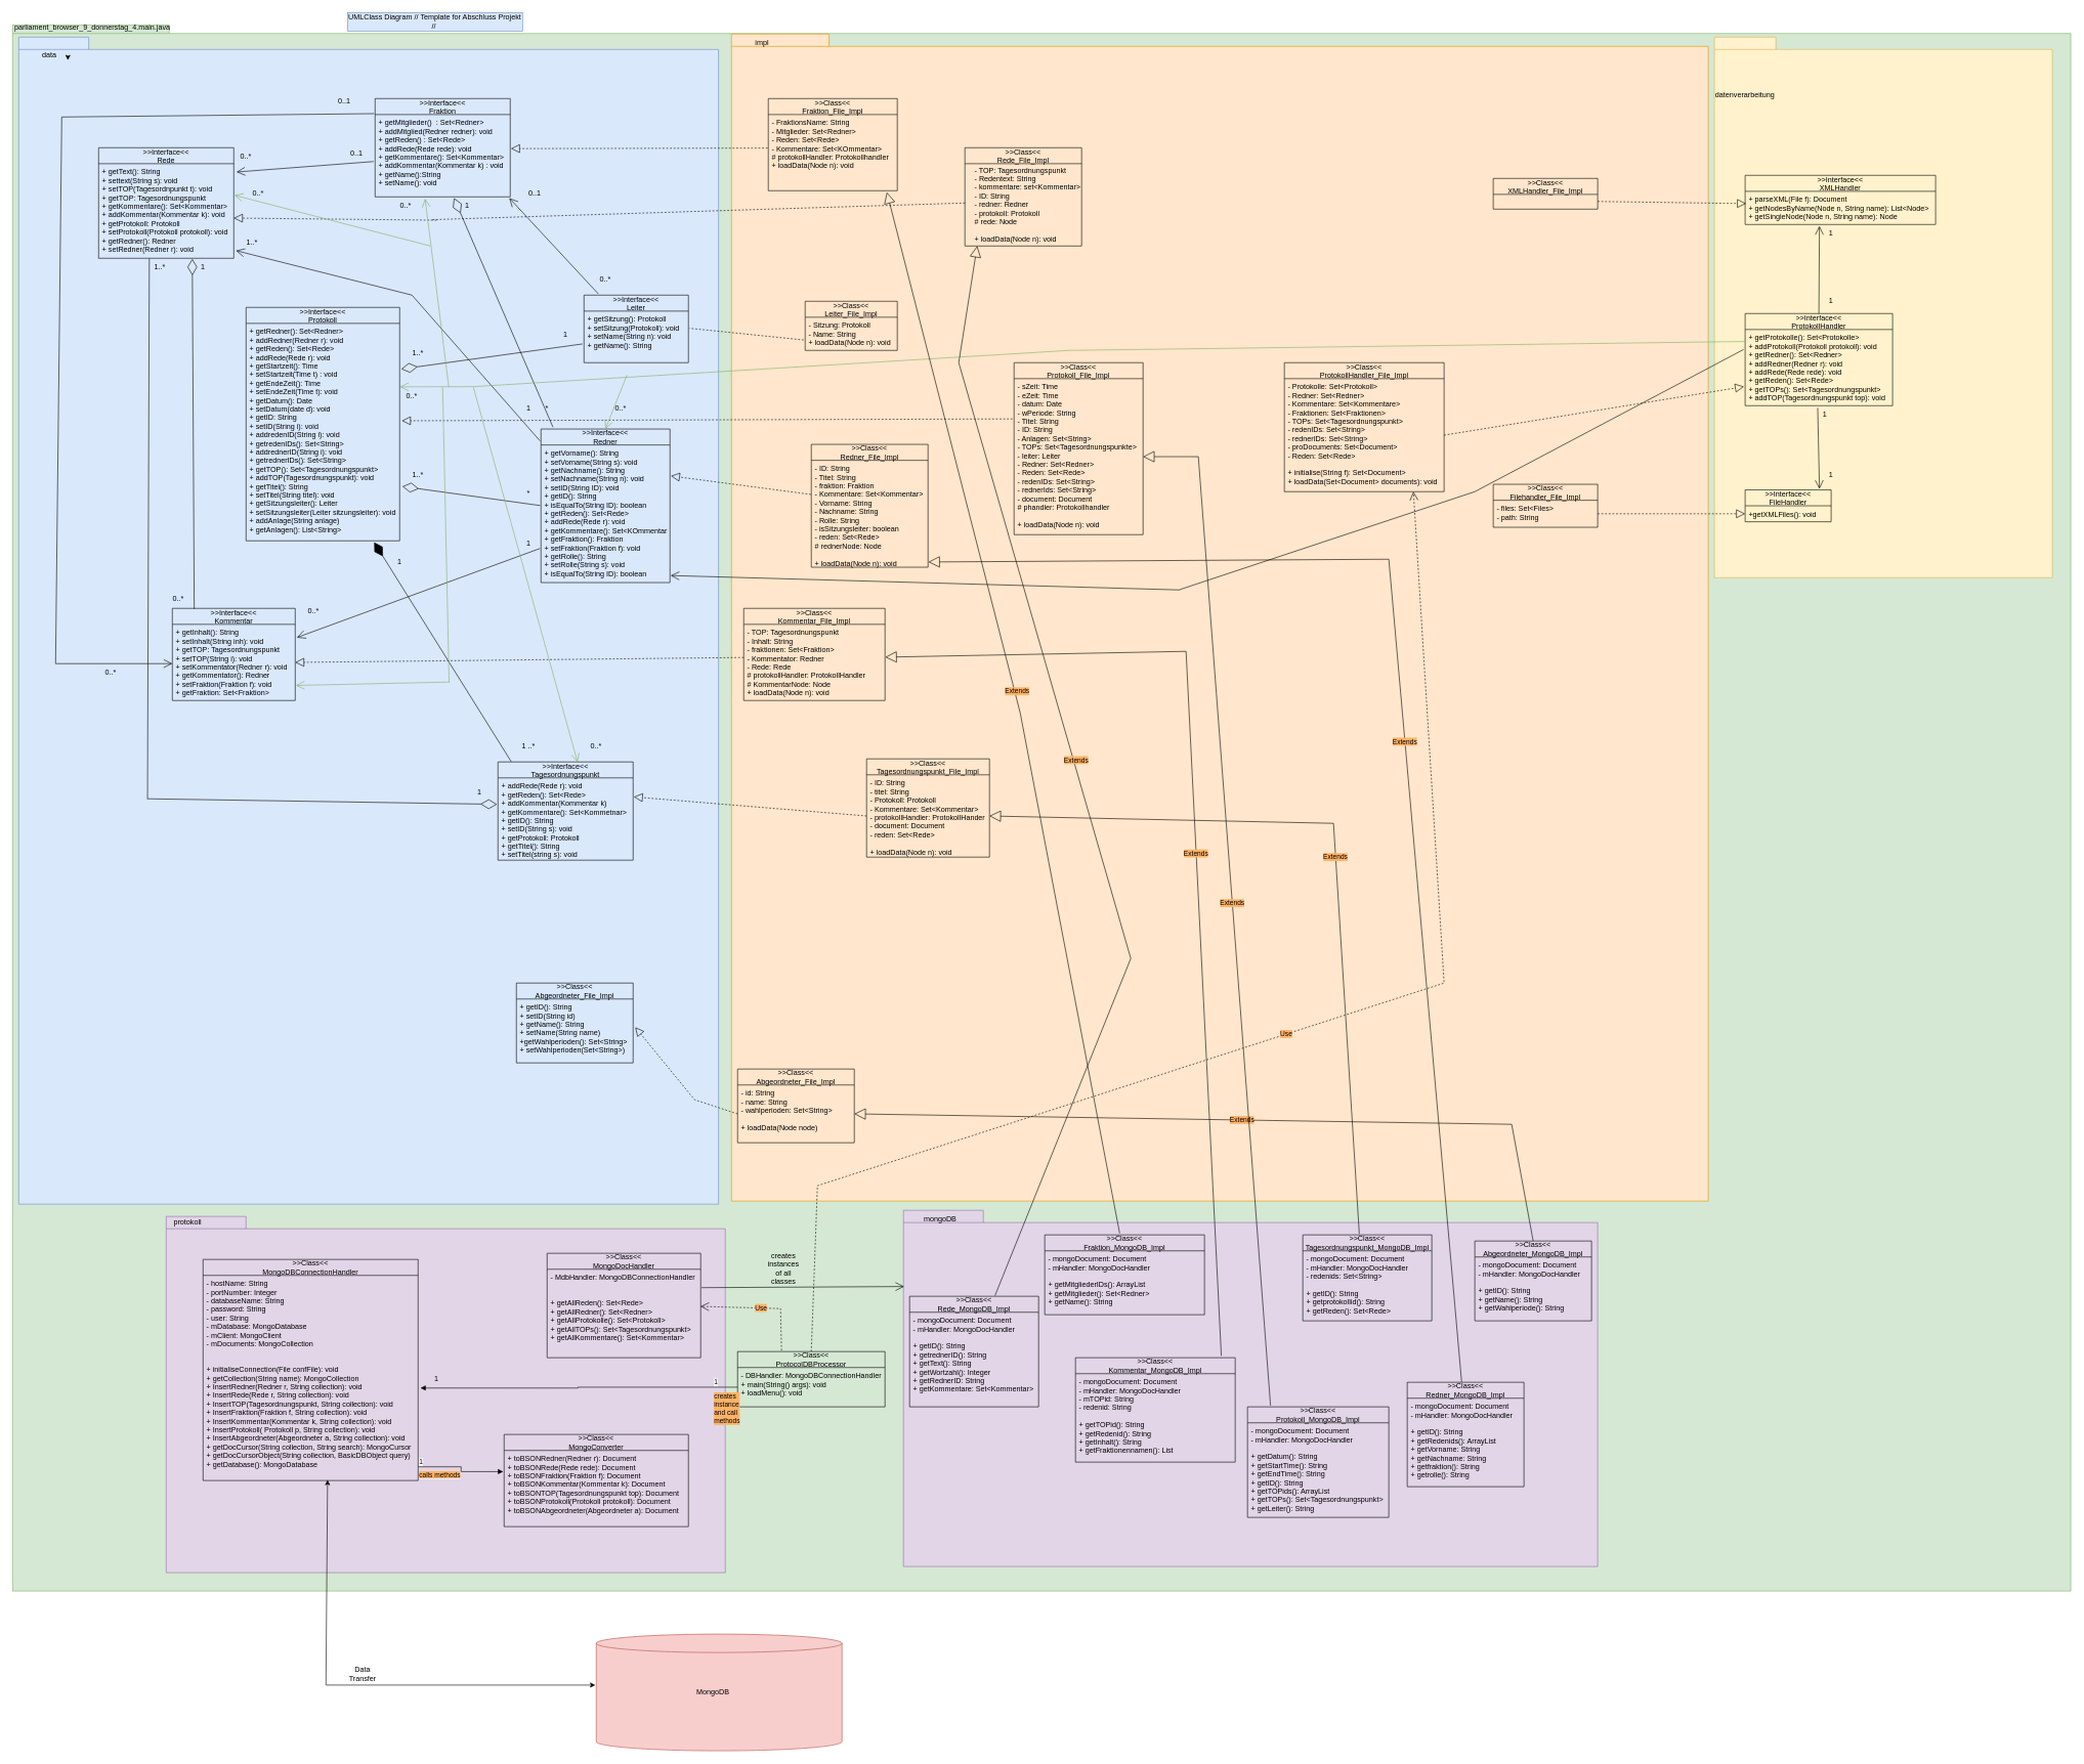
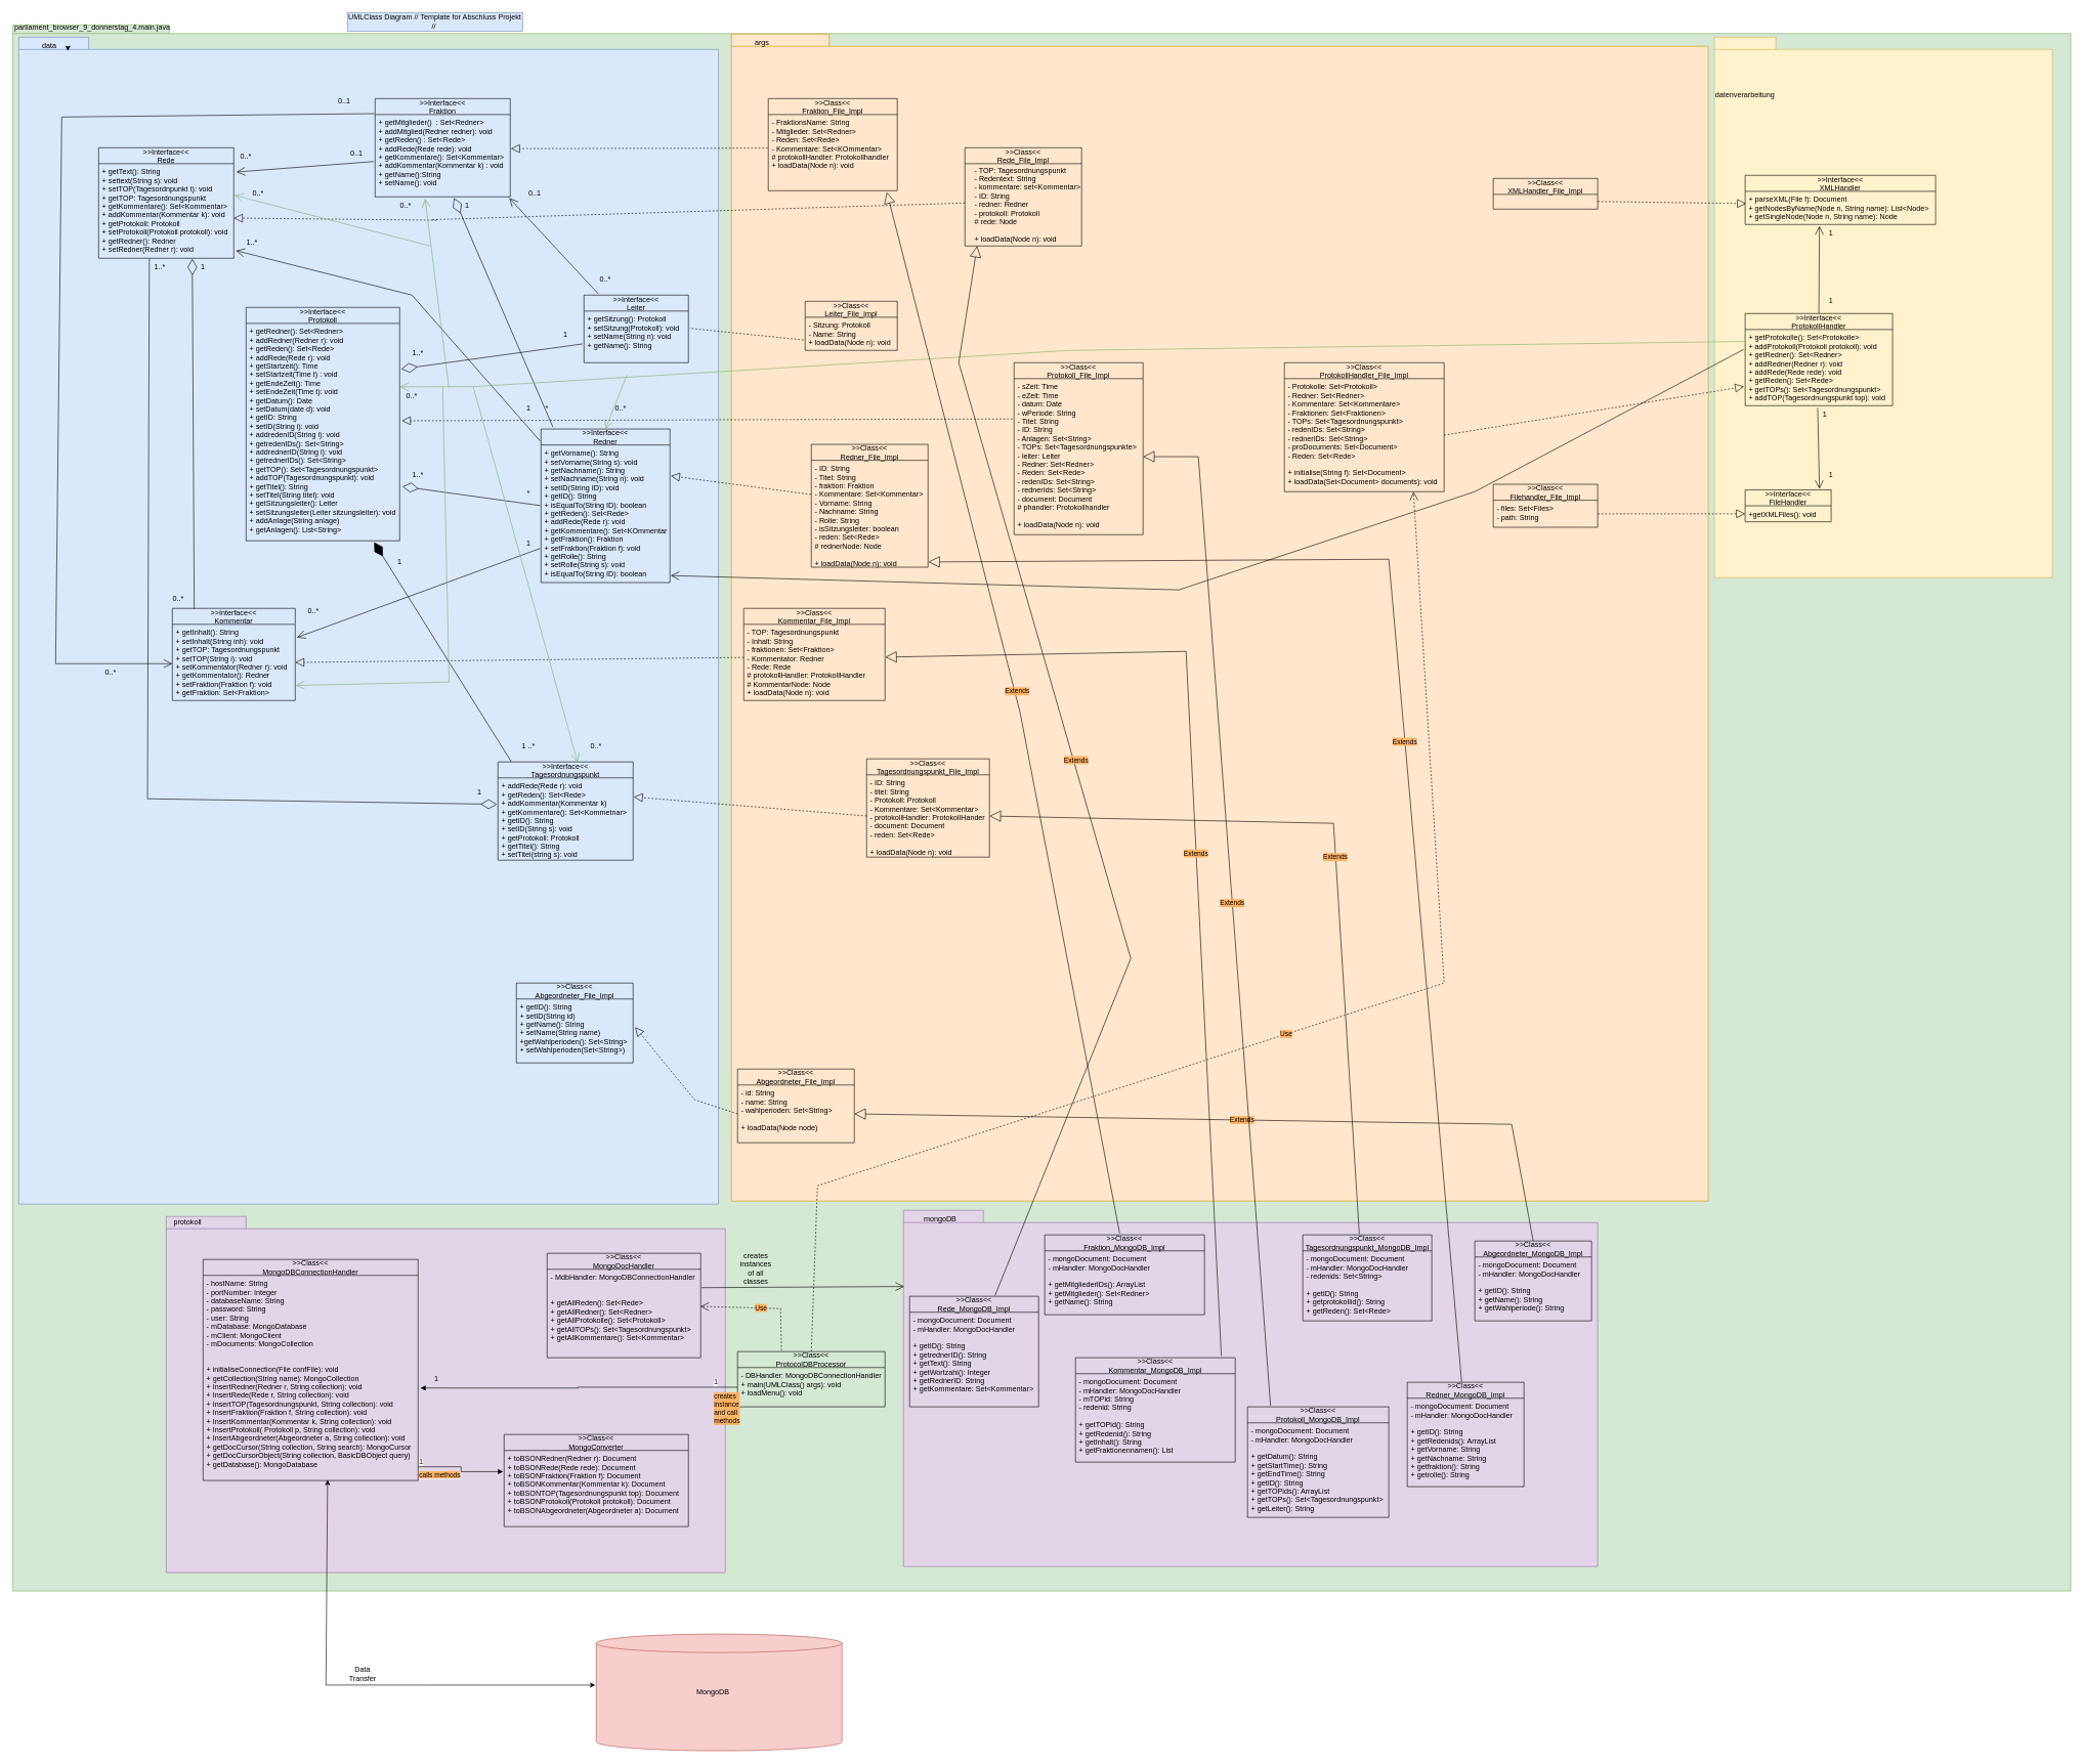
- <mxCell id="5" value="impl" style="text;html=1;strokeColor=none;fillColor=none;align=center;verticalAlign=middle;whiteSpace=wrap;rounded=0;" parent="1" vertex="1"><mxGeometry x="1210" y="55" width="60" height="30" as="geometry" /></mxCell>
+ <mxCell id="5" value="args" style="text;html=1;strokeColor=none;fillColor=none;align=center;verticalAlign=middle;whiteSpace=wrap;rounded=0;" parent="1" vertex="1"><mxGeometry x="1210" y="55" width="60" height="30" as="geometry" /></mxCell>
- <mxCell id="7" value="data" style="text;html=1;strokeColor=none;fillColor=none;align=center;verticalAlign=middle;whiteSpace=wrap;rounded=0;" parent="1" vertex="1"><mxGeometry x="50" y="75" width="60" height="30" as="geometry" /></mxCell>
+ <mxCell id="7" value="data" style="text;html=1;strokeColor=none;fillColor=none;align=center;verticalAlign=middle;whiteSpace=wrap;rounded=0;" parent="1" vertex="1"><mxGeometry x="50" y="60" width="60" height="30" as="geometry" /></mxCell>
- <mxCell id="170" value="creates instances of all classes" style="text;html=1;strokeColor=none;fillColor=none;align=center;verticalAlign=middle;whiteSpace=wrap;rounded=0;" parent="1" vertex="1"><mxGeometry x="1245" y="2050" width="60" height="30" as="geometry" /></mxCell>
+ <mxCell id="170" value="creates instances of all classes" style="text;html=1;strokeColor=none;fillColor=none;align=center;verticalAlign=middle;whiteSpace=wrap;rounded=0;" parent="1" vertex="1"><mxGeometry x="1200" y="2050" width="60" height="30" as="geometry" /></mxCell>
- <mxCell id="143" value="- DBHandler: MongoDBConnectionHandler&#10;+ main(String() args): void&#10;+ loadMenu(): void" style="text;strokeColor=none;fillColor=none;align=left;verticalAlign=top;spacingLeft=4;spacingRight=4;overflow=hidden;rotatable=0;points=[[0,0.5],[1,0.5]];portConstraint=eastwest;" parent="142" vertex="1"><mxGeometry y="26" width="240" height="64" as="geometry" /></mxCell>
+ <mxCell id="143" value="- DBHandler: MongoDBConnectionHandler&#10;+ main(UMLClass() args): void&#10;+ loadMenu(): void" style="text;strokeColor=none;fillColor=none;align=left;verticalAlign=top;spacingLeft=4;spacingRight=4;overflow=hidden;rotatable=0;points=[[0,0.5],[1,0.5]];portConstraint=eastwest;" parent="142" vertex="1"><mxGeometry y="26" width="240" height="64" as="geometry" /></mxCell>
